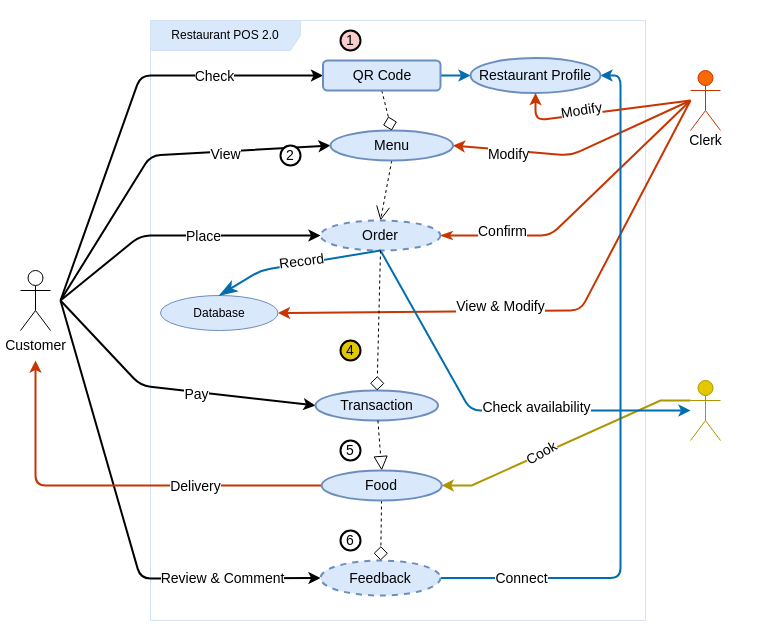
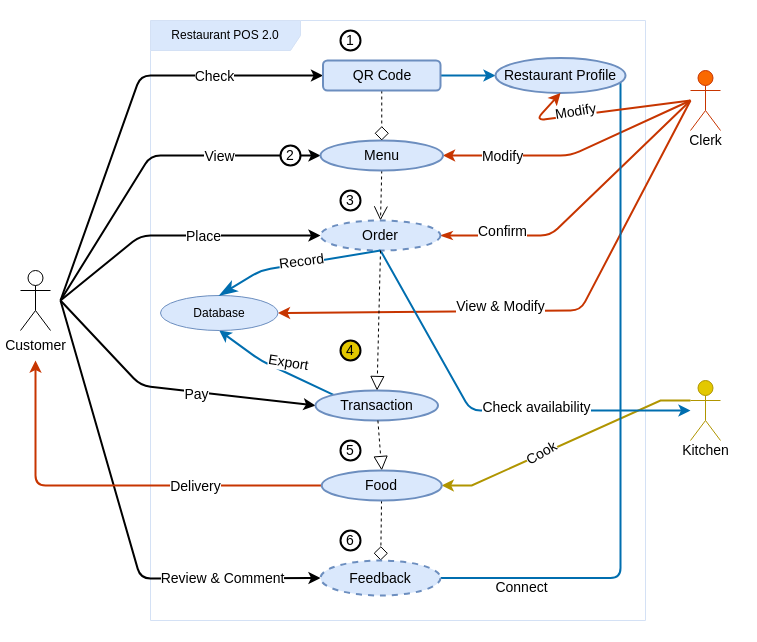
- <mxCell id="49" value="1" style="ellipse;whiteSpace=wrap;html=1;aspect=fixed;strokeWidth=2;fontSize=14;fillColor=#f8cecc;" parent="1" vertex="1"><mxGeometry x="340" y="30" width="20" height="20" as="geometry" /></mxCell>
+ <mxCell id="49" value="1" style="ellipse;whiteSpace=wrap;html=1;aspect=fixed;strokeWidth=2;fontSize=14;" parent="1" vertex="1"><mxGeometry x="340" y="30" width="20" height="20" as="geometry" /></mxCell>
- <mxCell id="55" value="Restaurant Profile" style="ellipse;whiteSpace=wrap;html=1;fillColor=#dae8fc;strokeColor=#6c8ebf;strokeWidth=2;fontSize=14;" parent="1" vertex="1"><mxGeometry x="470" y="57.5" width="130" height="35" as="geometry" /></mxCell>
+ <mxCell id="55" value="Restaurant Profile" style="ellipse;whiteSpace=wrap;html=1;fillColor=#dae8fc;strokeColor=#6c8ebf;strokeWidth=2;fontSize=14;" parent="1" vertex="1"><mxGeometry x="495" y="57.5" width="130" height="35" as="geometry" /></mxCell>
- <mxCell id="19" value="Menu" style="ellipse;whiteSpace=wrap;html=1;fillColor=#dae8fc;strokeColor=#6c8ebf;strokeWidth=2;fontSize=14;" parent="1" vertex="1"><mxGeometry x="330" y="130" width="122.5" height="30" as="geometry" /></mxCell>
+ <mxCell id="19" value="Menu" style="ellipse;whiteSpace=wrap;html=1;fillColor=#dae8fc;strokeColor=#6c8ebf;strokeWidth=2;fontSize=14;" parent="1" vertex="1"><mxGeometry x="320" y="140" width="122.5" height="30" as="geometry" /></mxCell>
+ <mxCell id="51" value="3" style="ellipse;whiteSpace=wrap;html=1;aspect=fixed;strokeWidth=2;fontSize=14;" parent="1" vertex="1"><mxGeometry x="340" y="190" width="20" height="20" as="geometry" /></mxCell>
+ <mxCell id="23" style="orthogonalLoop=1;jettySize=auto;html=1;exitX=0;exitY=0;exitDx=0;exitDy=0;entryX=0.5;entryY=1;entryDx=0;entryDy=0;fontSize=11;rounded=1;strokeWidth=2;fillColor=#1ba1e2;strokeColor=#006EAF;" parent="1" source="25" target="35" edge="1"><mxGeometry relative="1" as="geometry"><mxPoint x="105" y="310" as="targetPoint" /><Array as="points"><mxPoint x="260" y="360" /></Array></mxGeometry></mxCell>
+ <mxCell id="24" value="Export" style="edgeLabel;html=1;align=center;verticalAlign=middle;resizable=0;points=[];fontSize=14;rotation=9;" parent="23" vertex="1" connectable="0"><mxGeometry x="0.137" y="-1" relative="1" as="geometry"><mxPoint x="21.97" as="offset" /></mxGeometry></mxCell>
- <mxCell id="46" style="edgeStyle=none;rounded=0;orthogonalLoop=1;jettySize=auto;html=1;exitX=0.5;exitY=1;exitDx=0;exitDy=0;endArrow=diamond;endFill=0;endSize=12;fontSize=11;dashed=1;" parent="1" source="34" target="25" edge="1"><mxGeometry relative="1" as="geometry"><mxPoint x="391.25" y="180" as="sourcePoint" /><mxPoint x="392.5" y="230" as="targetPoint" /></mxGeometry></mxCell>
+ <mxCell id="46" style="edgeStyle=none;rounded=0;orthogonalLoop=1;jettySize=auto;html=1;exitX=0.5;exitY=1;exitDx=0;exitDy=0;endArrow=block;endFill=0;endSize=12;fontSize=11;dashed=1;" parent="1" source="34" target="25" edge="1"><mxGeometry relative="1" as="geometry"><mxPoint x="391.25" y="180" as="sourcePoint" /><mxPoint x="392.5" y="230" as="targetPoint" /></mxGeometry></mxCell>
+ <mxCell id="48" value="Kitchen" style="text;html=1;align=center;verticalAlign=middle;resizable=0;points=[];autosize=1;fontSize=14;" parent="1" vertex="1"><mxGeometry x="675" y="440" width="60" height="20" as="geometry" /></mxCell>
